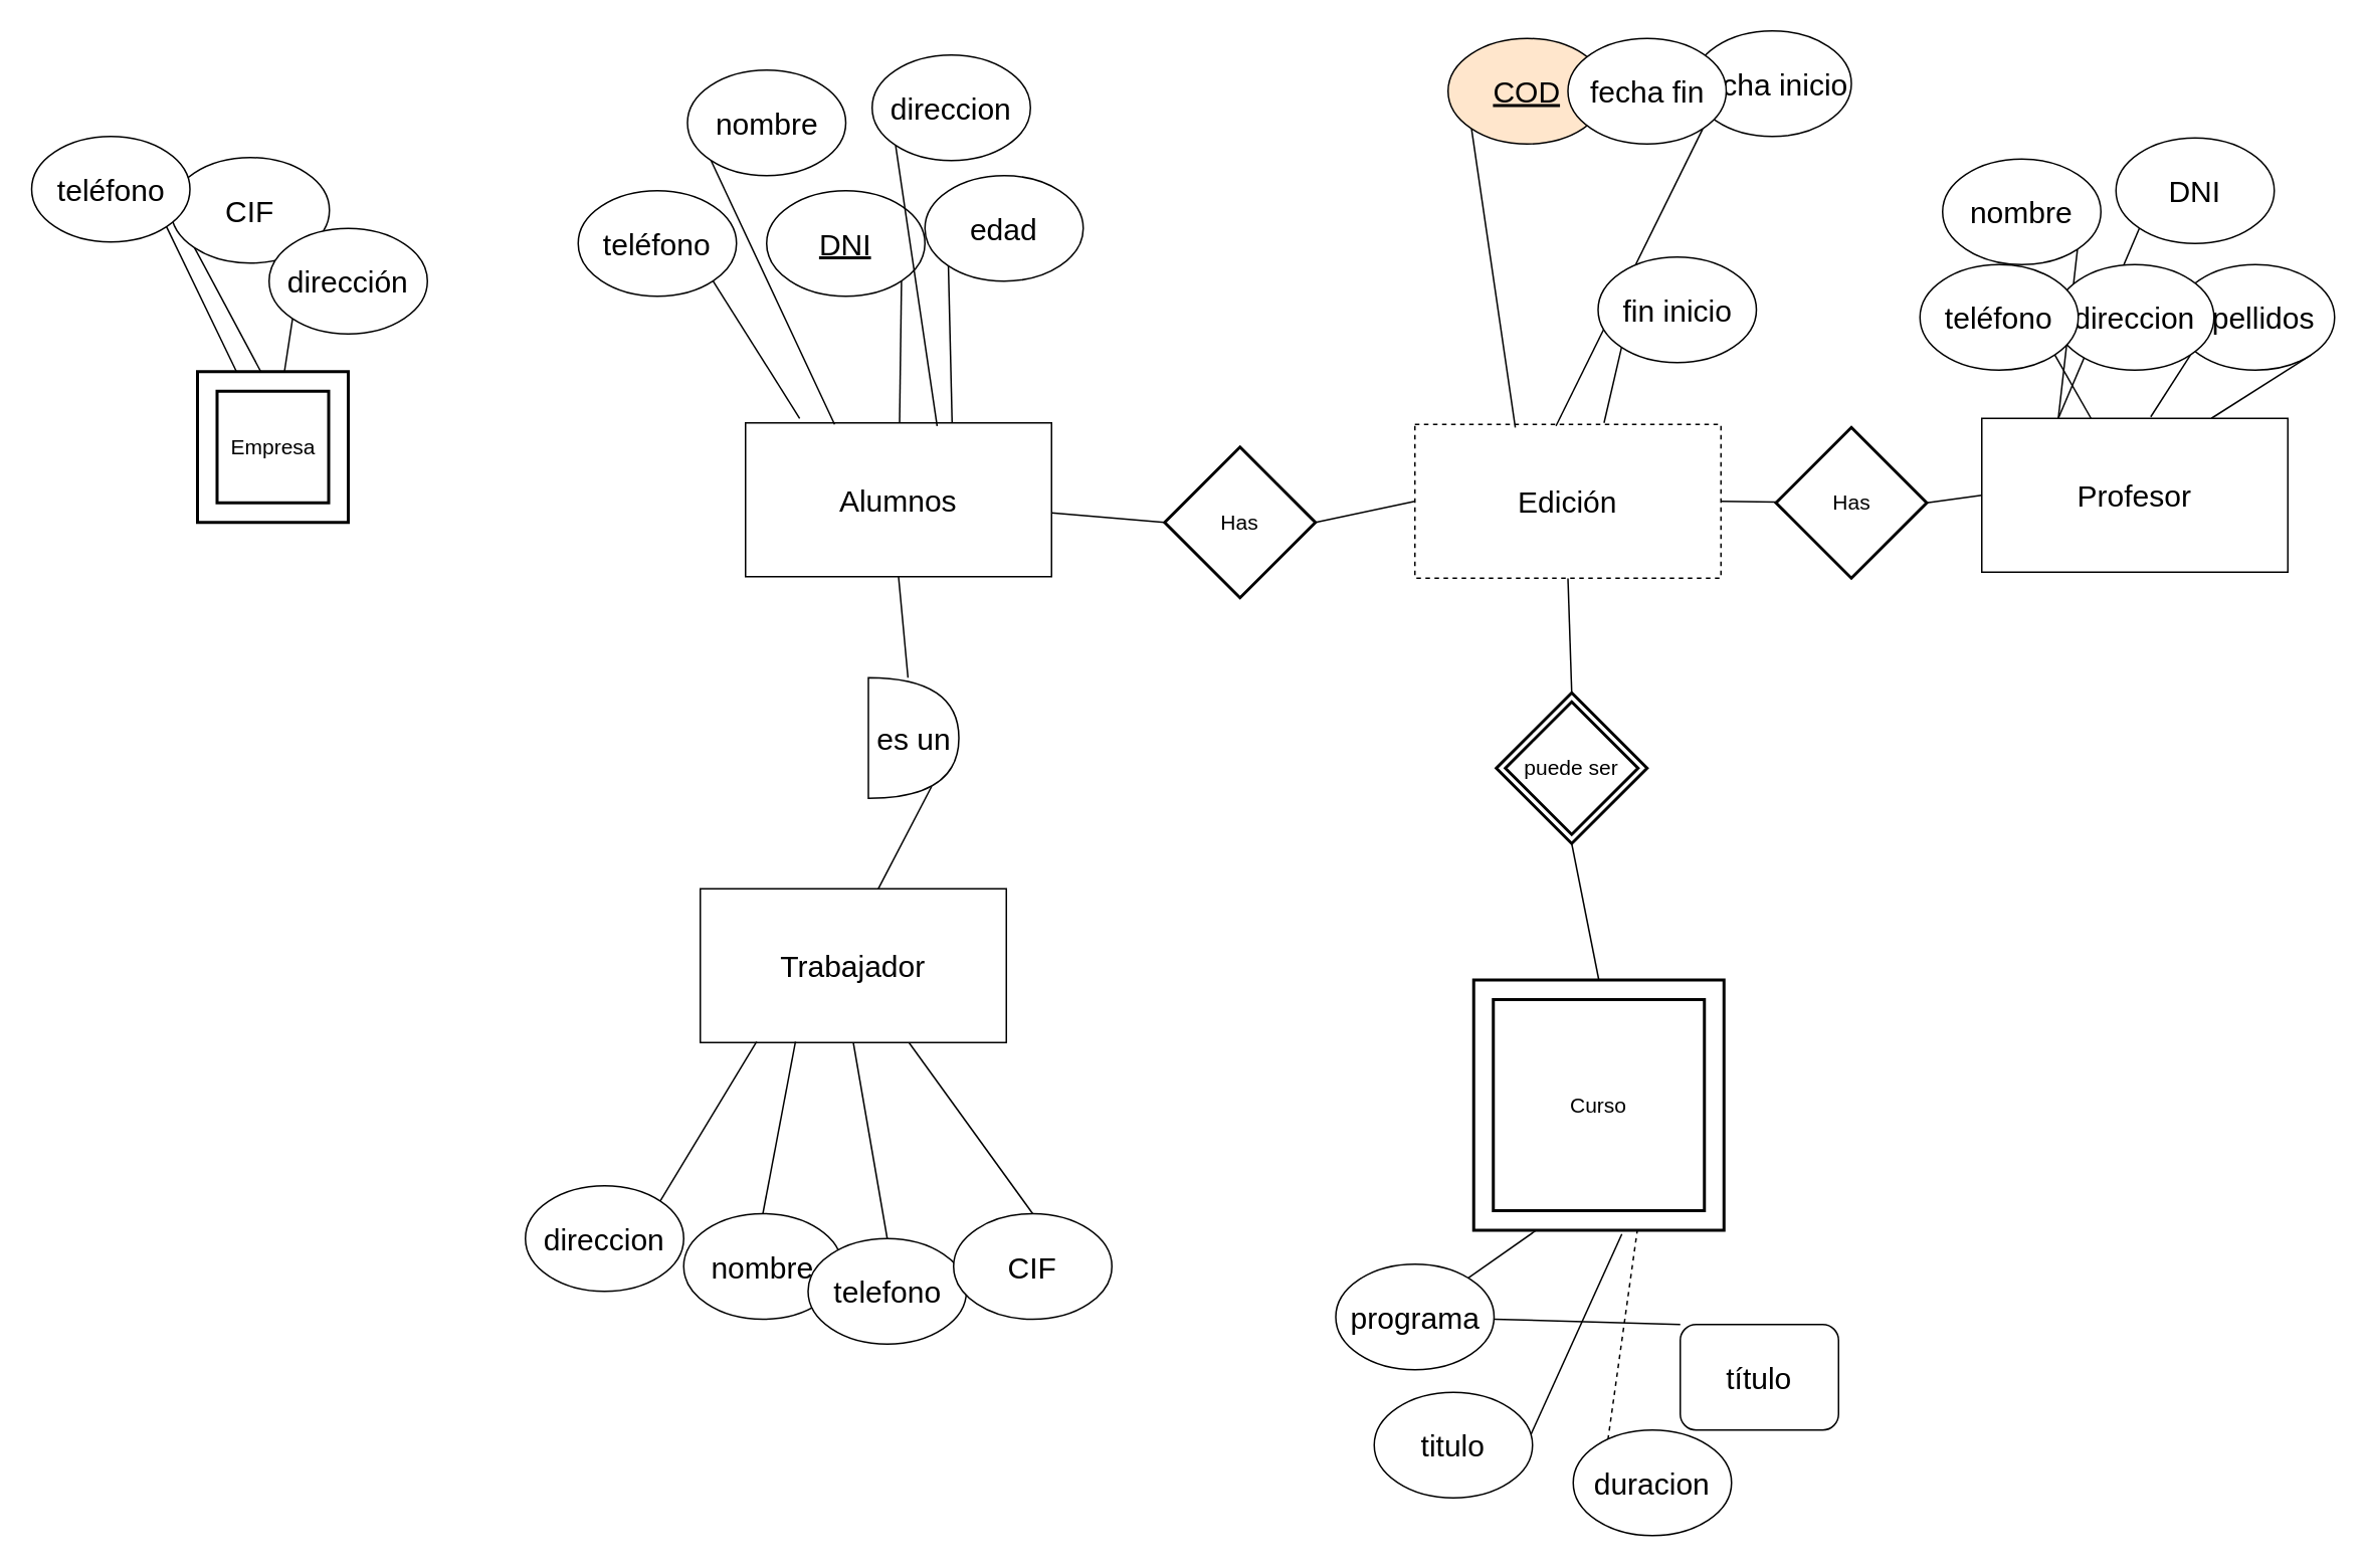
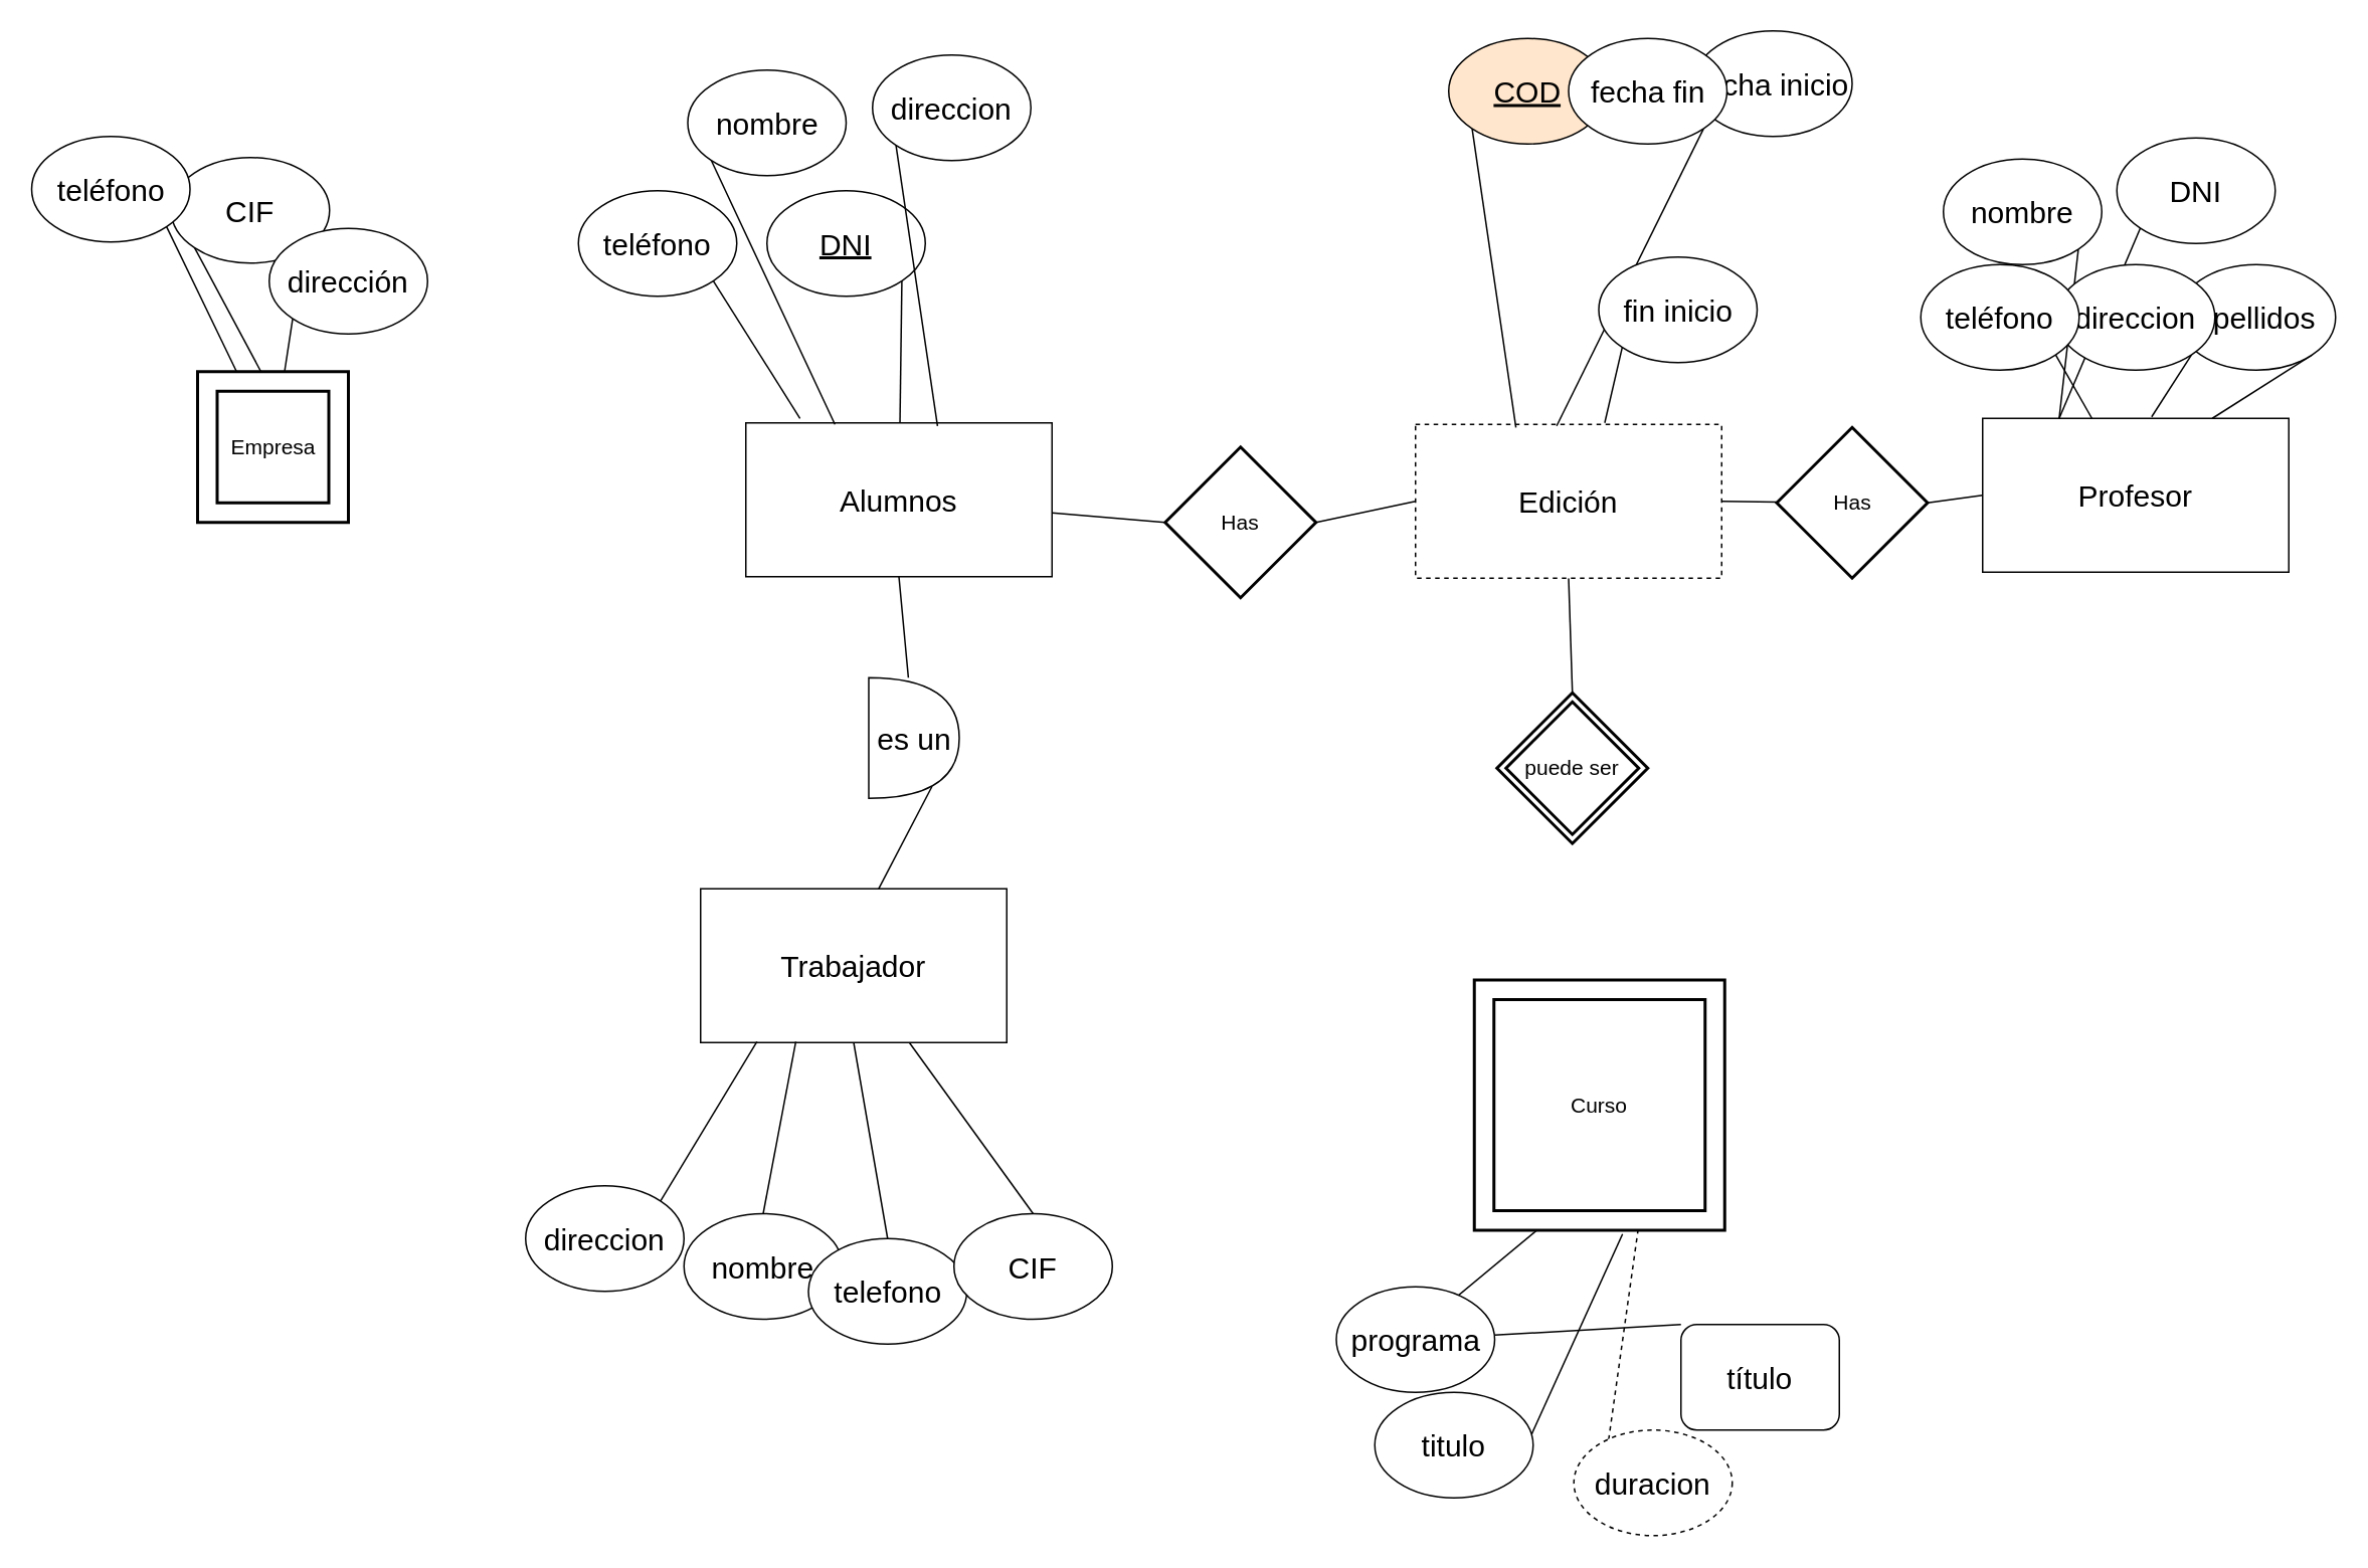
- <mxCell id="13" value="edad" style="ellipse;whiteSpace=wrap;html=1;fontSize=20;" parent="1" vertex="1"><mxGeometry x="613" y="116" width="105" height="70" as="geometry" /></mxCell>
- <mxCell id="12" style="edgeStyle=none;rounded=0;orthogonalLoop=1;jettySize=auto;html=1;exitX=0;exitY=1;exitDx=0;exitDy=0;entryX=0.675;entryY=0;entryDx=0;entryDy=0;entryPerimeter=0;endArrow=none;endFill=0;fontSize=20;" parent="1" source="13" target="3" edge="1"><mxGeometry relative="1" as="geometry" /></mxCell>
- <mxCell id="58" style="edgeStyle=none;rounded=0;orthogonalLoop=1;jettySize=auto;html=1;exitX=0.5;exitY=1;exitDx=0;exitDy=0;entryX=0.5;entryY=0;entryDx=0;entryDy=0;endArrow=none;endFill=0;" edge="1" parent="1" source="59" target="55"><mxGeometry relative="1" as="geometry" /></mxCell>
- <mxCell id="21" value="programa" style="ellipse;whiteSpace=wrap;html=1;fontSize=20;" parent="1" vertex="1"><mxGeometry x="885.5" y="838" width="105" height="70" as="geometry" /></mxCell>
+ <mxCell id="21" value="programa" style="ellipse;whiteSpace=wrap;html=1;fontSize=20;" parent="1" vertex="1"><mxGeometry x="885.5" y="853" width="105" height="70" as="geometry" /></mxCell>
- <mxCell id="23" value="duracion" style="ellipse;whiteSpace=wrap;html=1;fontSize=20;" parent="1" vertex="1"><mxGeometry x="1043" y="948" width="105" height="70" as="geometry" /></mxCell>
+ <mxCell id="23" value="duracion" style="ellipse;whiteSpace=wrap;html=1;fontSize=20;dashed=1;" parent="1" vertex="1"><mxGeometry x="1043" y="948" width="105" height="70" as="geometry" /></mxCell>
